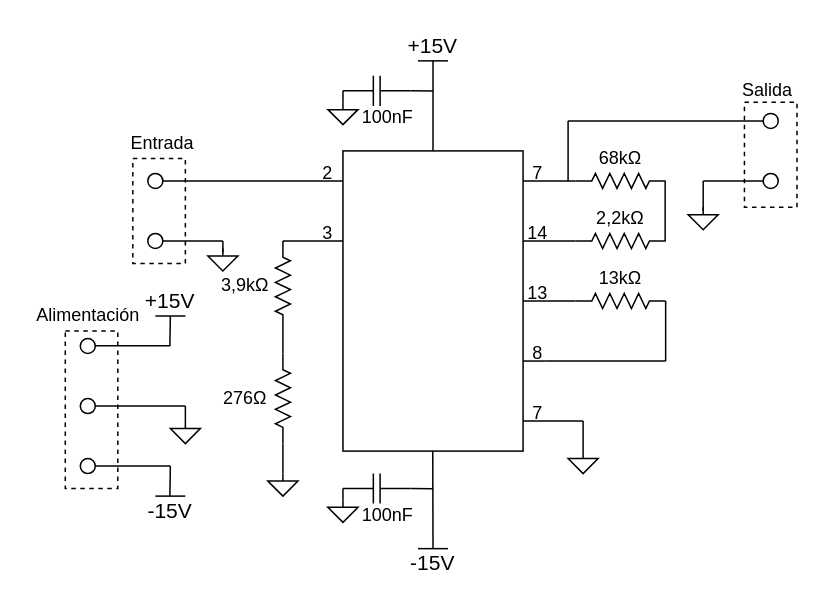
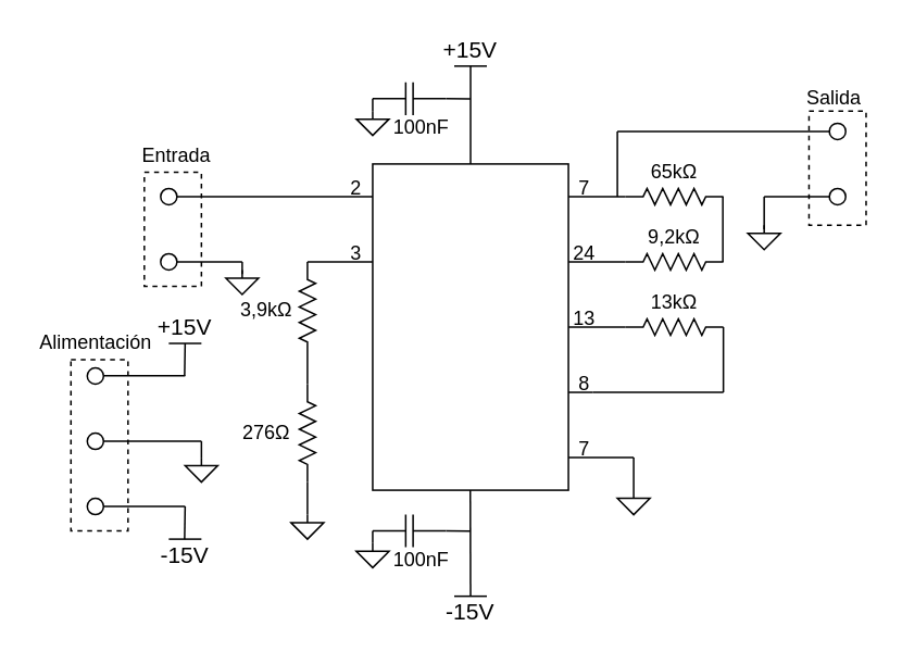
- <mxCell id="24" value="68kΩ" style="text;html=1;strokeColor=none;fillColor=none;align=center;verticalAlign=middle;whiteSpace=wrap;rounded=0;" vertex="1" parent="1"><mxGeometry x="398" y="100" width="30" height="10" as="geometry" /></mxCell>
+ <mxCell id="24" value="65kΩ" style="text;html=1;strokeColor=none;fillColor=none;align=center;verticalAlign=middle;whiteSpace=wrap;rounded=0;" vertex="1" parent="1"><mxGeometry x="398" y="100" width="30" height="10" as="geometry" /></mxCell>
- <mxCell id="23" value="2,2kΩ" style="text;html=1;strokeColor=none;fillColor=none;align=center;verticalAlign=middle;whiteSpace=wrap;rounded=0;" vertex="1" parent="1"><mxGeometry x="398" y="140" width="30" height="10" as="geometry" /></mxCell>
+ <mxCell id="23" value="9,2kΩ" style="text;html=1;strokeColor=none;fillColor=none;align=center;verticalAlign=middle;whiteSpace=wrap;rounded=0;" vertex="1" parent="1"><mxGeometry x="398" y="140" width="30" height="10" as="geometry" /></mxCell>
- <mxCell id="20" value="14" style="text;html=1;strokeColor=none;fillColor=none;align=center;verticalAlign=middle;whiteSpace=wrap;rounded=0;" vertex="1" parent="1"><mxGeometry x="348" y="150" width="20" height="10" as="geometry" /></mxCell>
+ <mxCell id="20" value="24" style="text;html=1;strokeColor=none;fillColor=none;align=center;verticalAlign=middle;whiteSpace=wrap;rounded=0;" vertex="1" parent="1"><mxGeometry x="348" y="150" width="20" height="10" as="geometry" /></mxCell>
